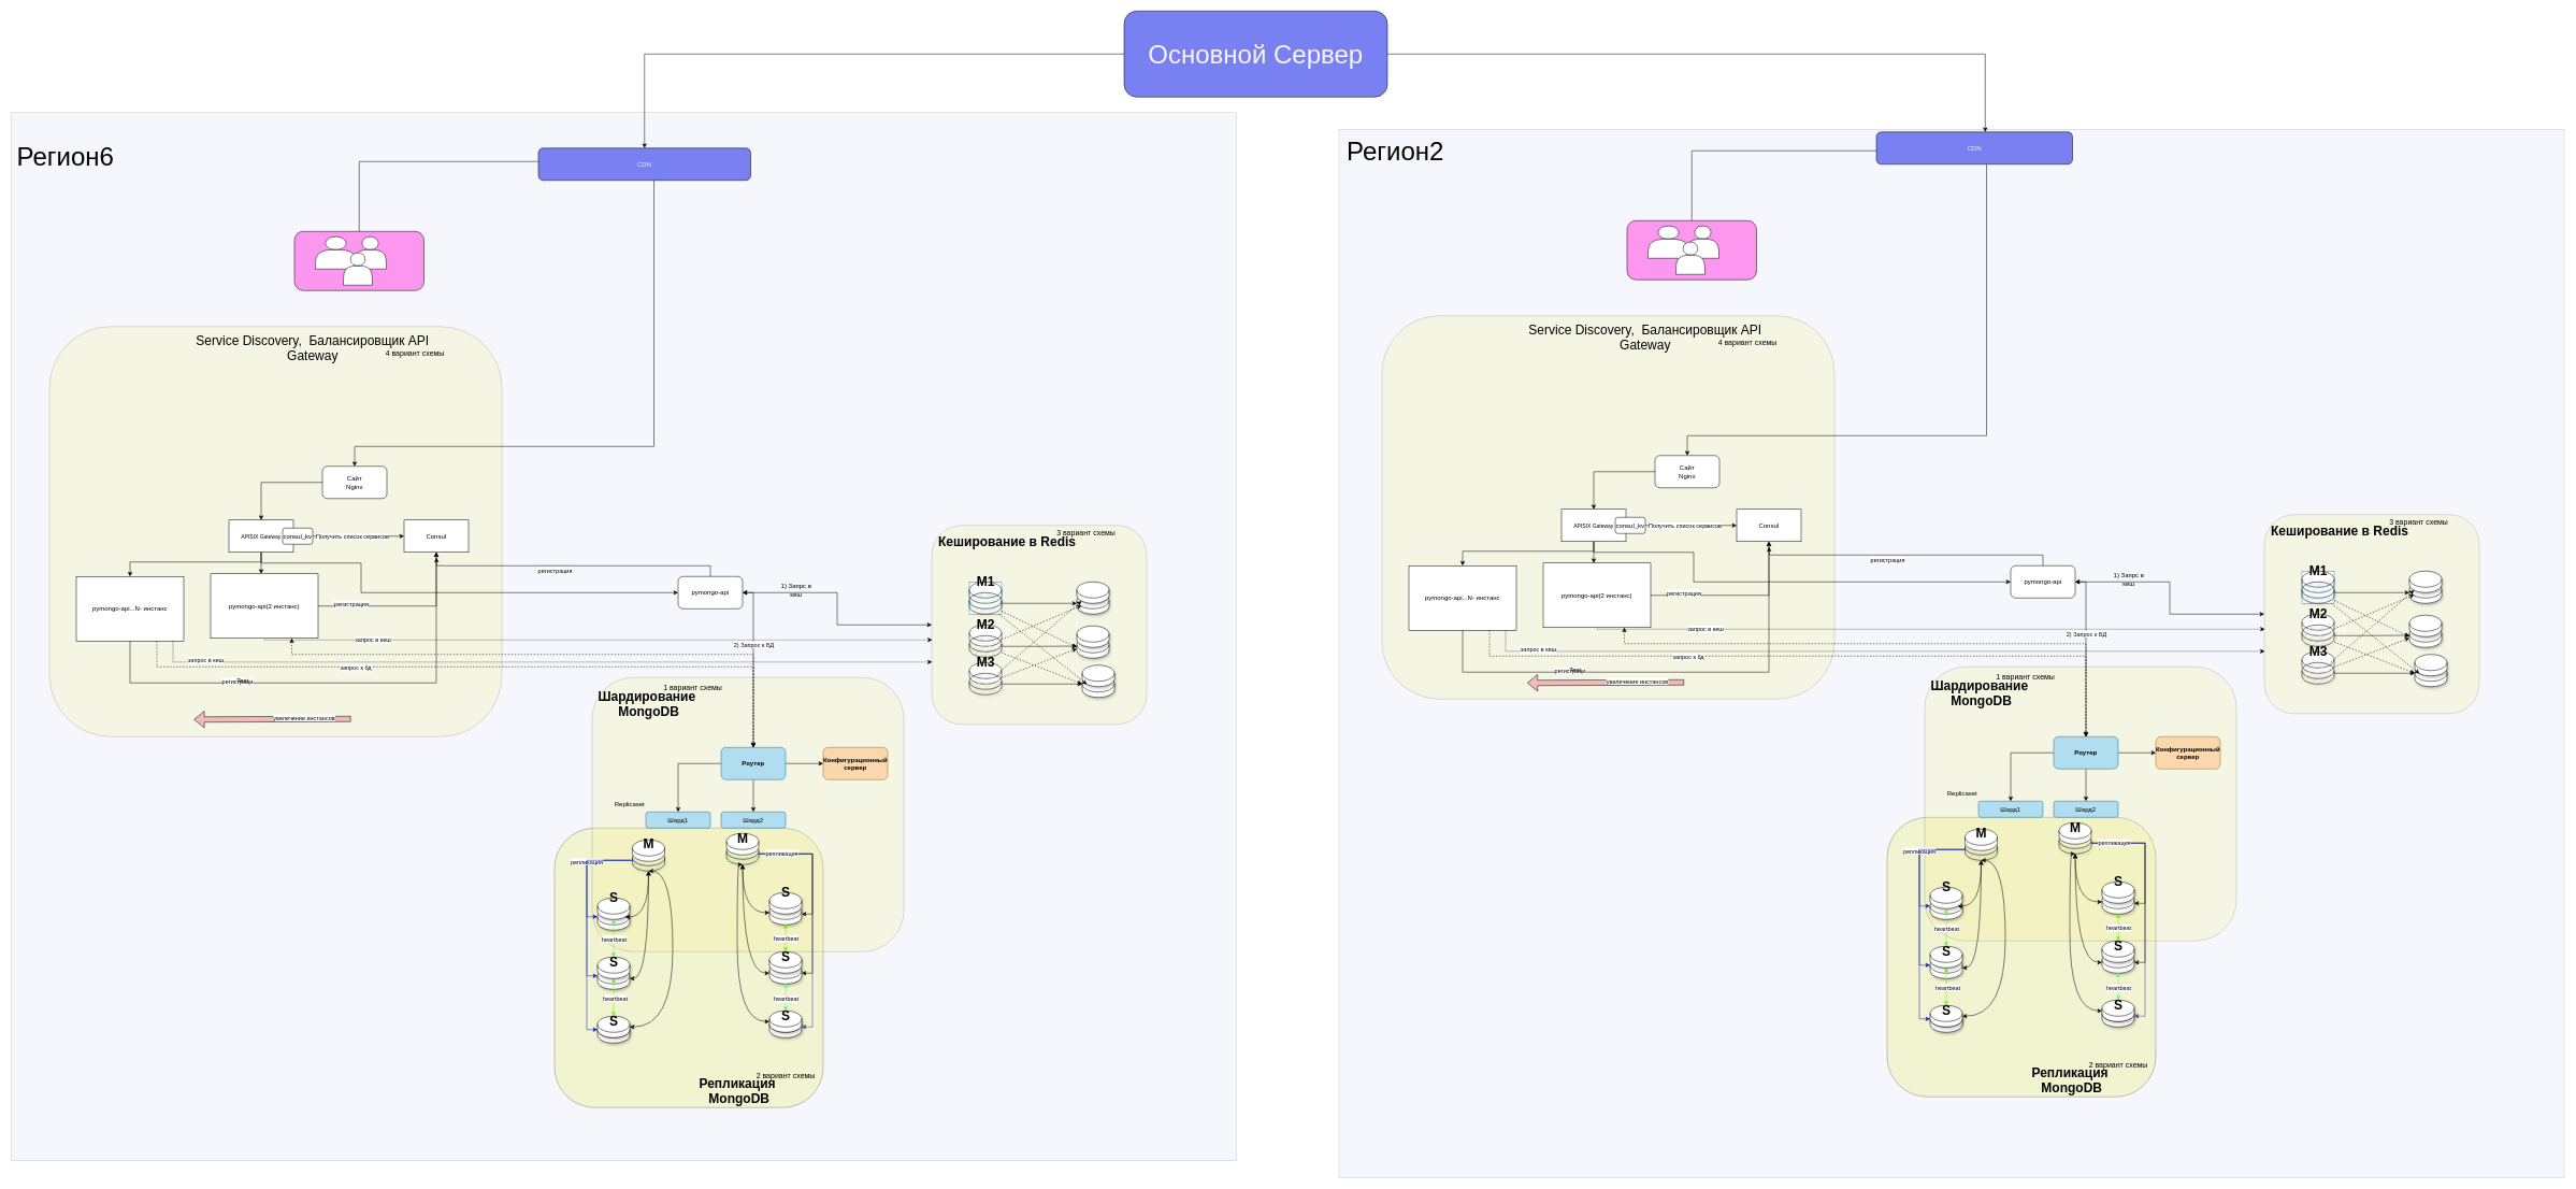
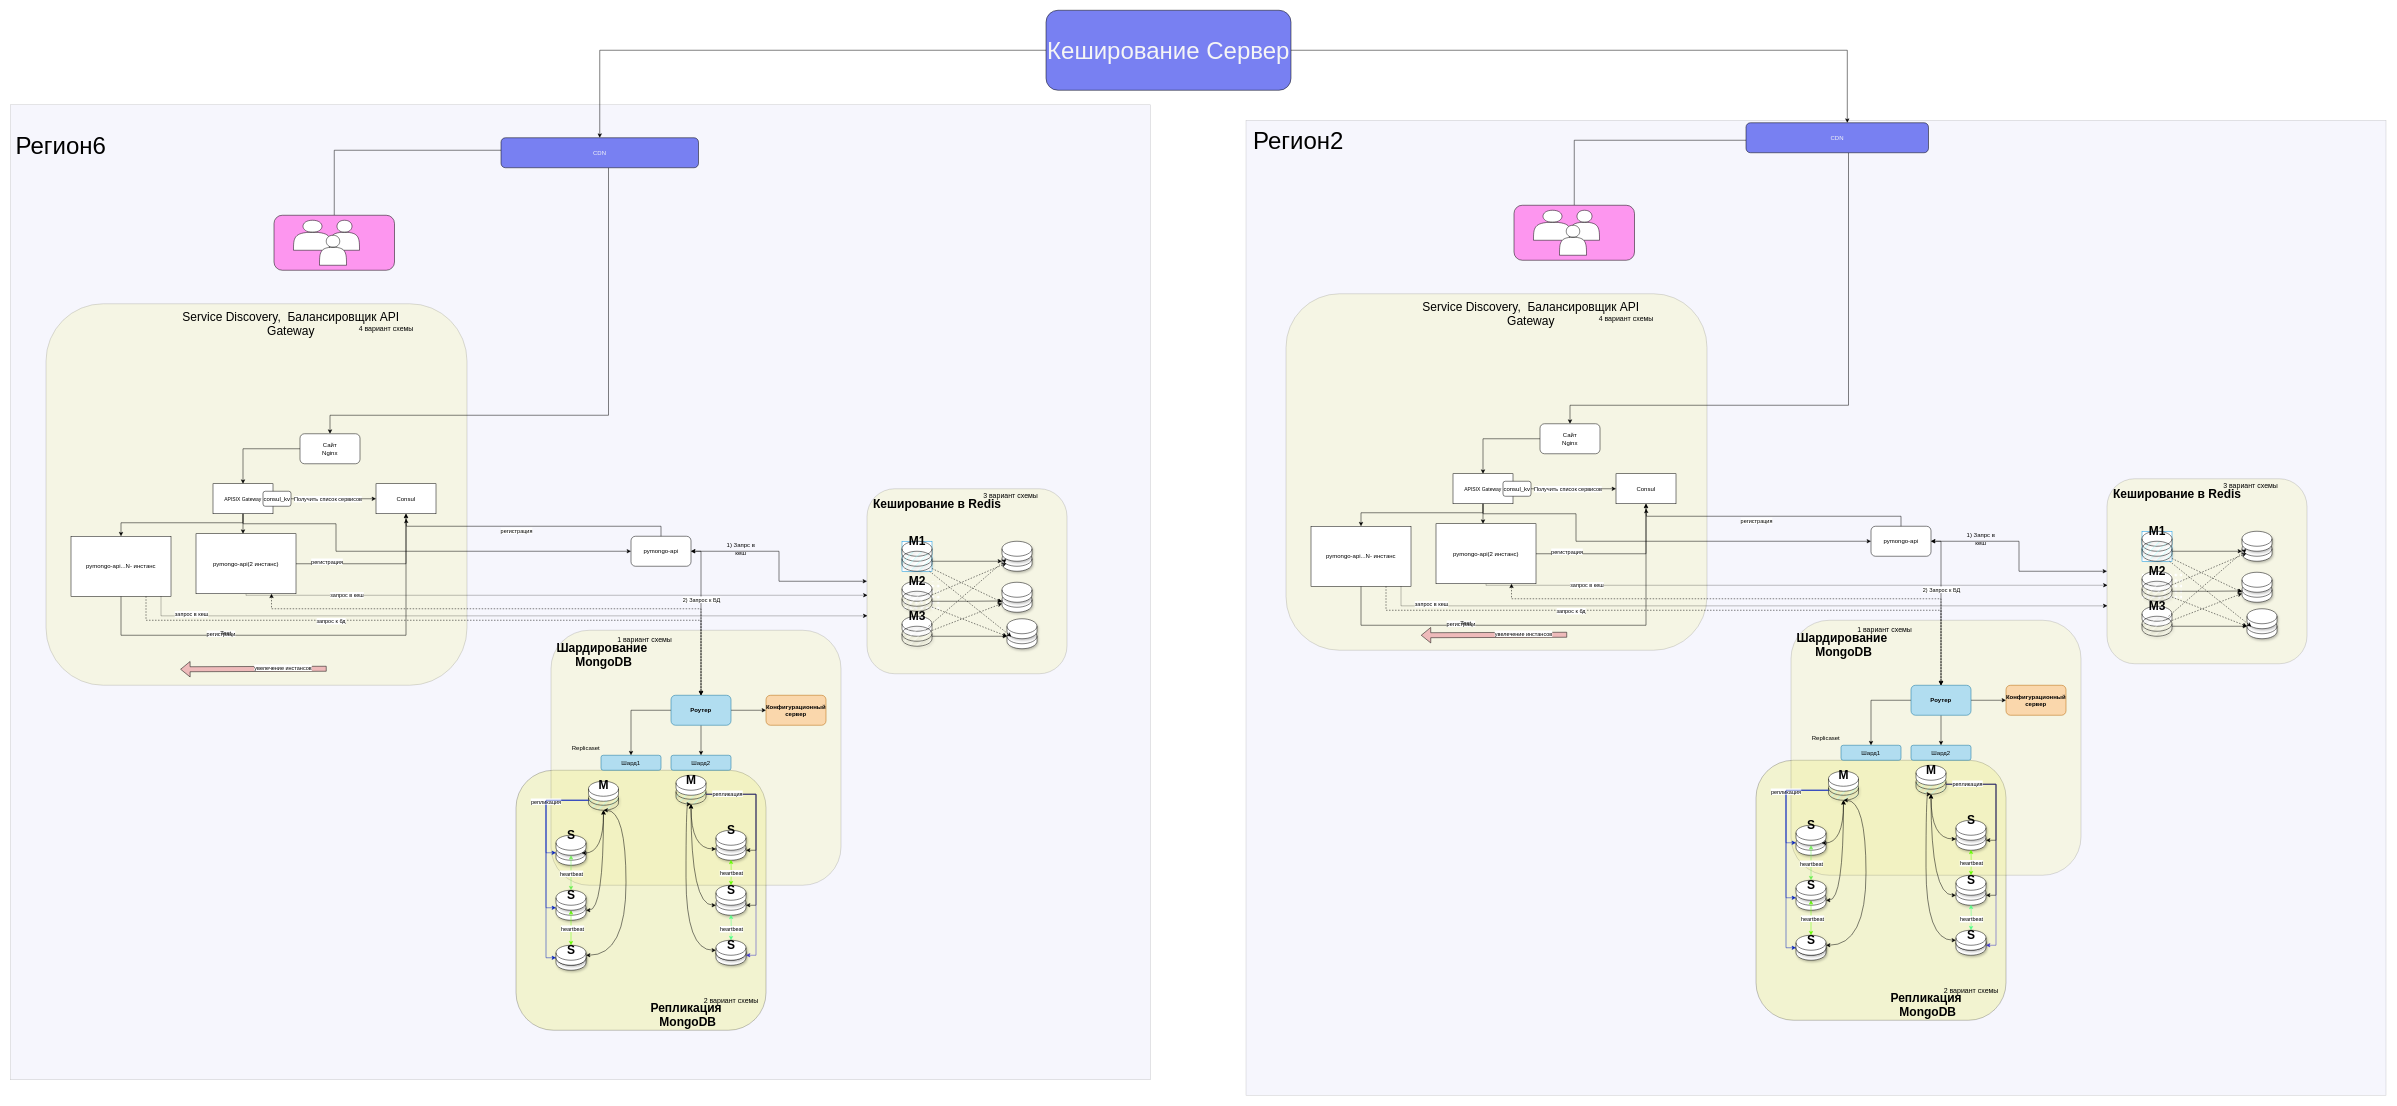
- <mxCell id="275" value="&lt;span style=&quot;font-size: 48px;&quot;&gt;&lt;font color=&quot;#f5f5f5&quot;&gt;Основной Сервер&lt;/font&gt;&lt;br&gt;&lt;/span&gt;" style="rounded=1;whiteSpace=wrap;html=1;fillColor=#7880f2;" parent="1" vertex="1"><mxGeometry x="2091" y="20" width="490" height="160" as="geometry" /></mxCell>
+ <mxCell id="275" value="&lt;span style=&quot;font-size: 48px;&quot;&gt;&lt;font color=&quot;#f5f5f5&quot;&gt;Кеширование Сервер&lt;/font&gt;&lt;br&gt;&lt;/span&gt;" style="rounded=1;whiteSpace=wrap;html=1;fillColor=#7880f2;" parent="1" vertex="1"><mxGeometry x="2091" y="20" width="490" height="160" as="geometry" /></mxCell>
